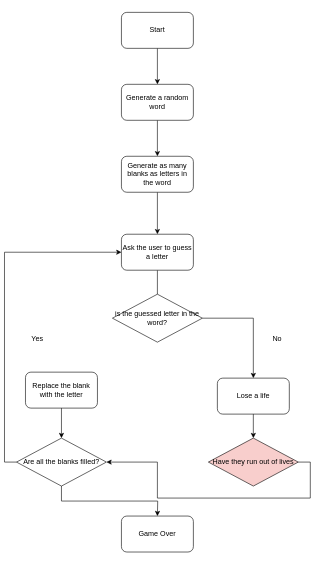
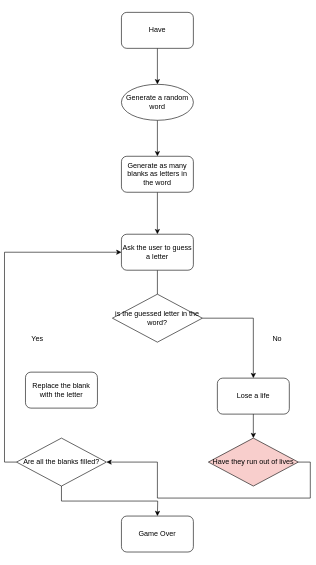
- <mxCell id="3" value="Start" style="rounded=1;whiteSpace=wrap;html=1;" vertex="1" parent="1"><mxGeometry x="195" y="20" width="120" height="60" as="geometry" /></mxCell>
+ <mxCell id="3" value="Have" style="rounded=1;whiteSpace=wrap;html=1;" vertex="1" parent="1"><mxGeometry x="195" y="20" width="120" height="60" as="geometry" /></mxCell>
- <mxCell id="7" value="Generate a random word" style="rounded=1;whiteSpace=wrap;html=1;" vertex="1" parent="1"><mxGeometry x="195" y="140" width="120" height="60" as="geometry" /></mxCell>
+ <mxCell id="7" value="Generate a random word" style="ellipse;whiteSpace=wrap;html=1;" vertex="1" parent="1"><mxGeometry x="195" y="140" width="120" height="60" as="geometry" /></mxCell>
- <mxCell id="8" style="edgeStyle=orthogonalEdgeStyle;rounded=0;orthogonalLoop=1;jettySize=auto;html=1;exitX=0.5;exitY=1;exitDx=0;exitDy=0;entryX=0.5;entryY=0;entryDx=0;entryDy=0;" edge="1" parent="1" source="9" target="18"><mxGeometry relative="1" as="geometry" /></mxCell>
